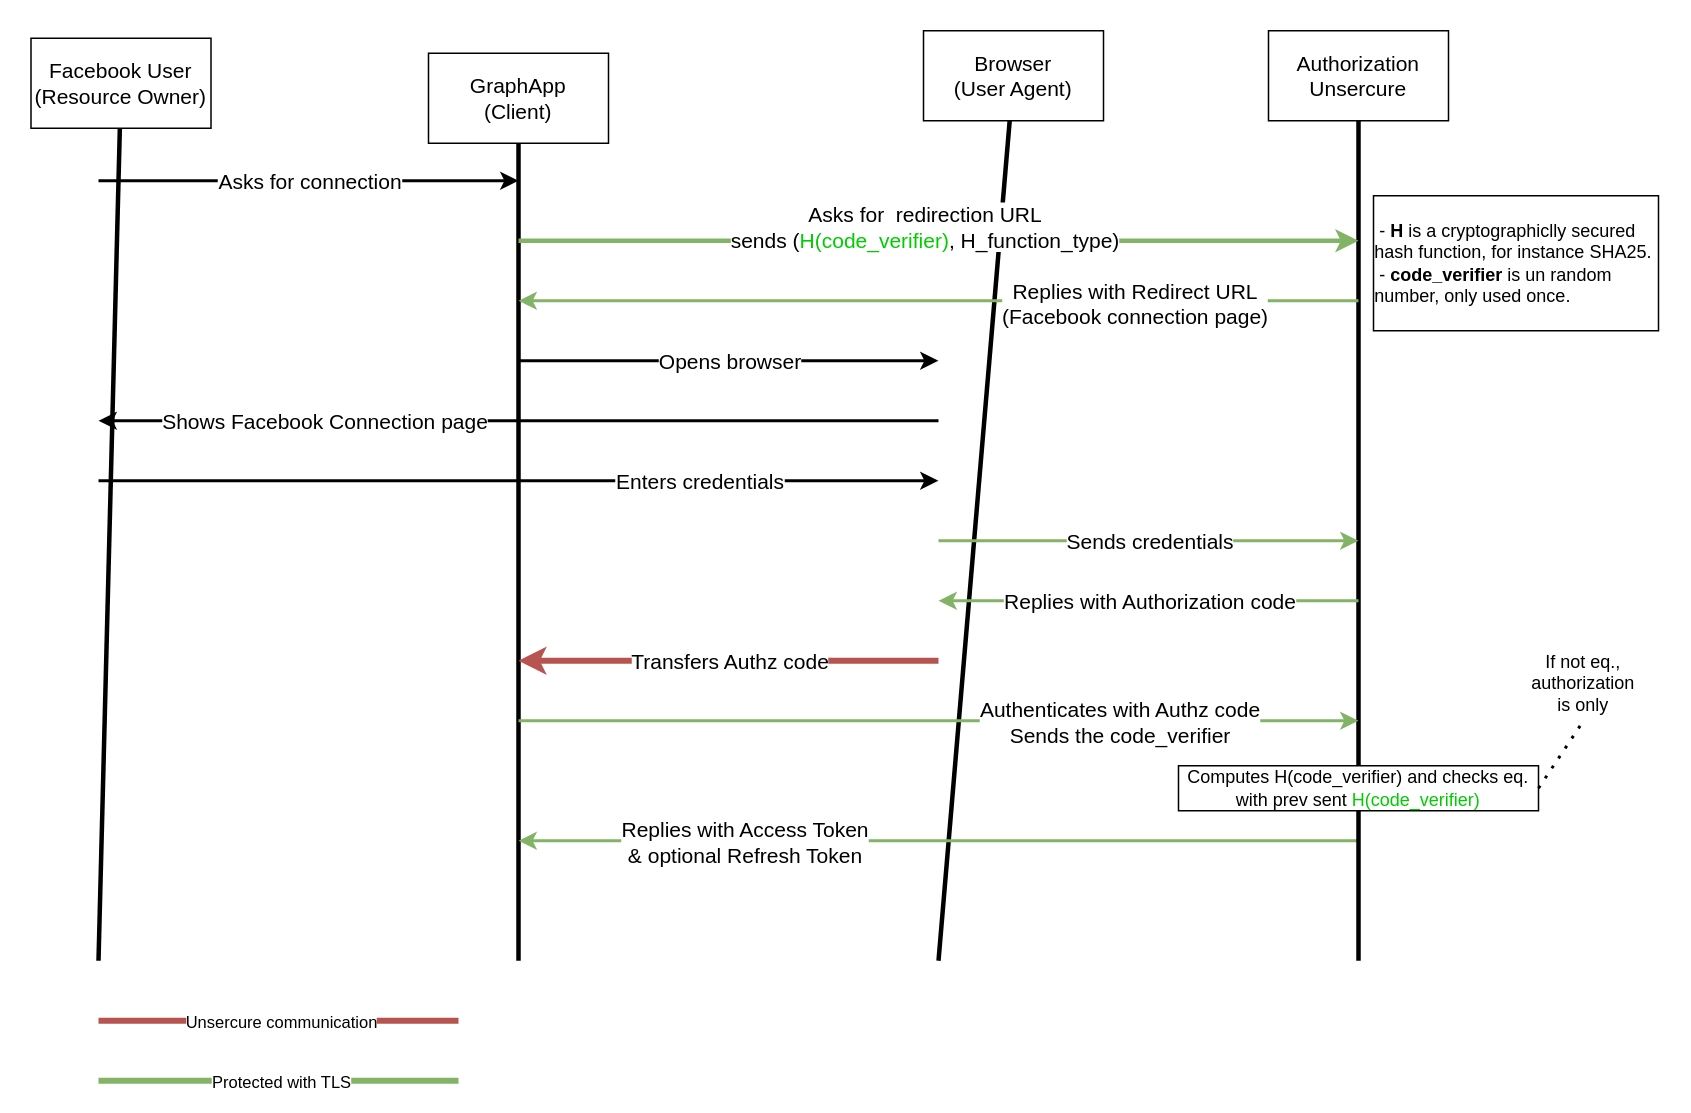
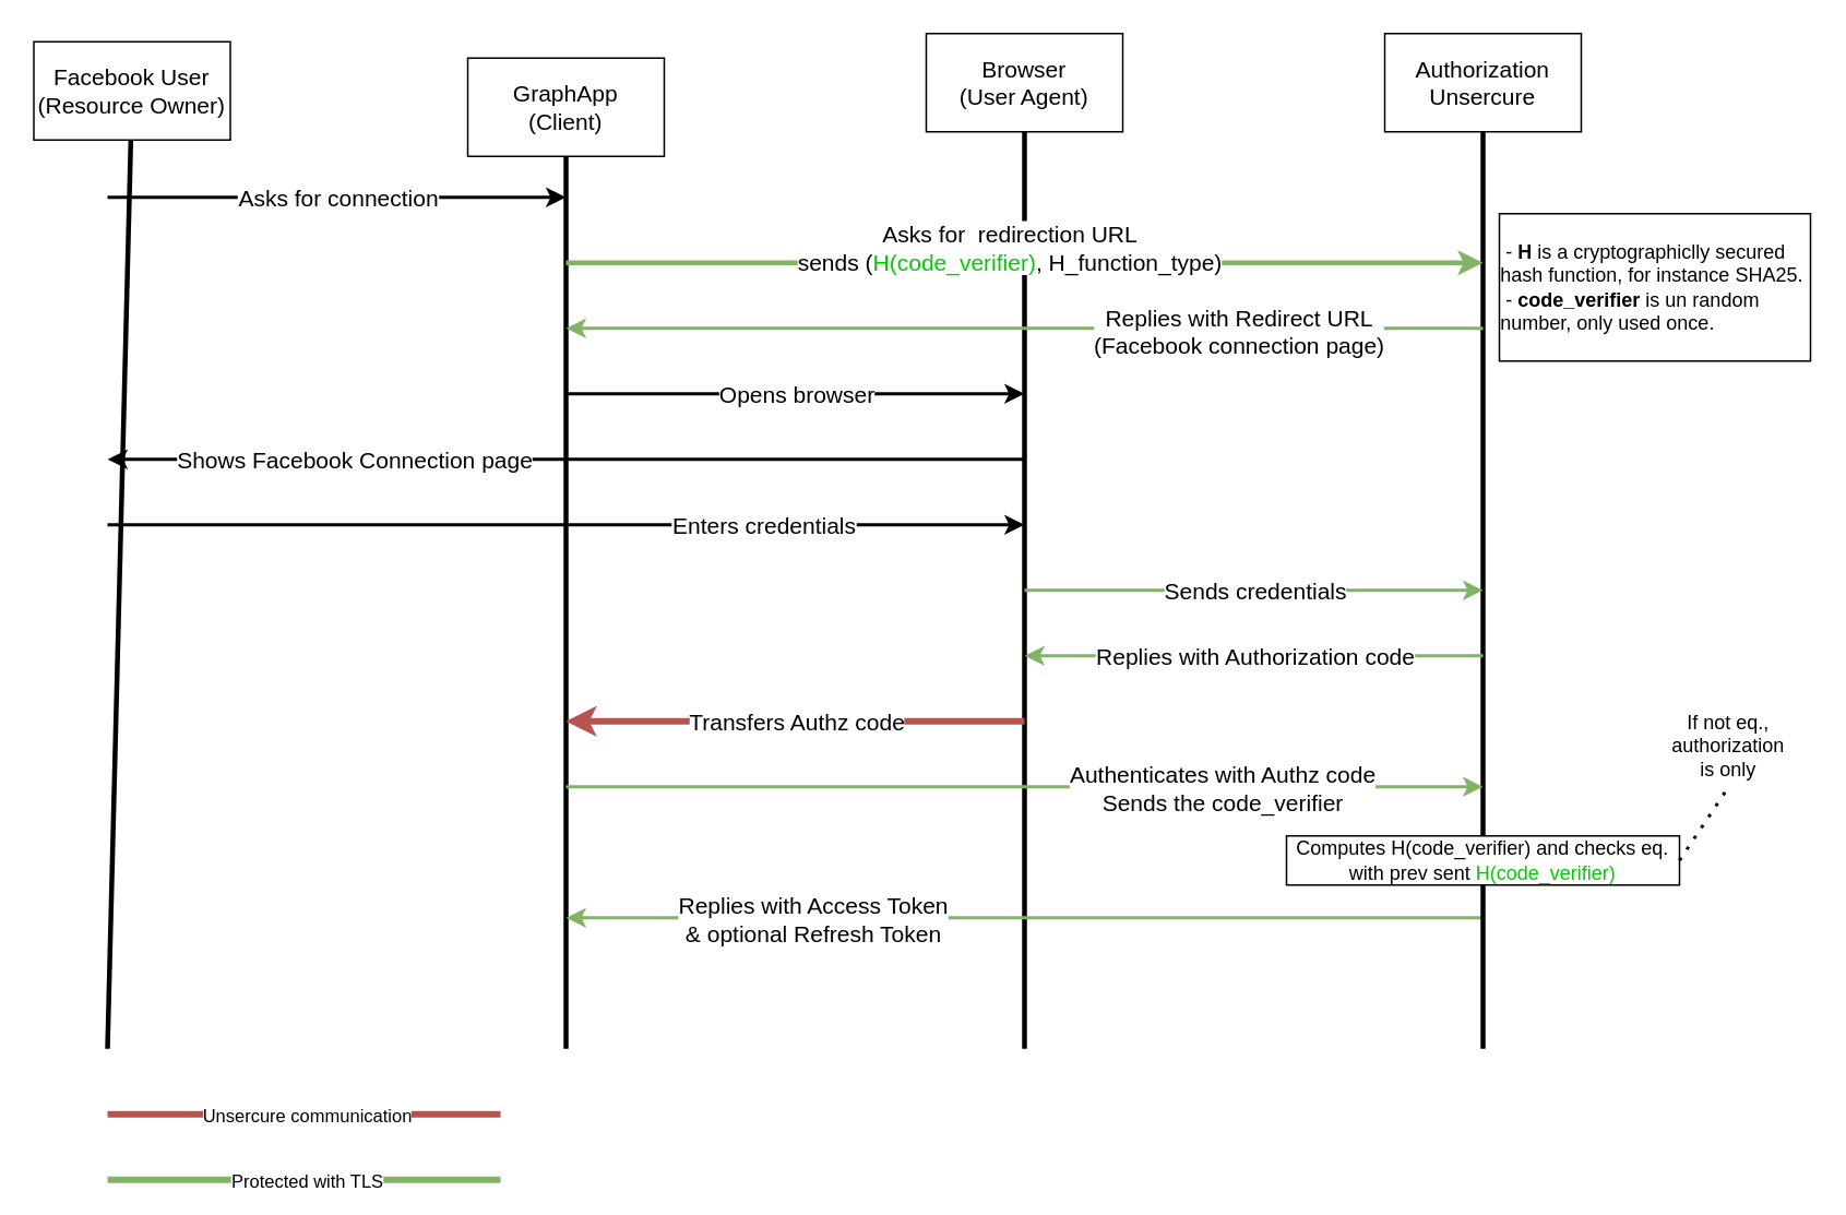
- <mxCell id="7" value="&lt;div style=&quot;font-size: 14px;&quot;&gt;Browser&lt;/div&gt;&lt;div style=&quot;font-size: 14px;&quot;&gt;(User Agent)&lt;br style=&quot;font-size: 14px;&quot;&gt;&lt;/div&gt;" style="rounded=0;whiteSpace=wrap;html=1;fontSize=14;" parent="1" vertex="1"><mxGeometry x="615" y="20" width="120" height="60" as="geometry" /></mxCell>
+ <mxCell id="7" value="&lt;div style=&quot;font-size: 14px;&quot;&gt;Browser&lt;/div&gt;&lt;div style=&quot;font-size: 14px;&quot;&gt;(User Agent)&lt;br style=&quot;font-size: 14px;&quot;&gt;&lt;/div&gt;" style="rounded=0;whiteSpace=wrap;html=1;fontSize=14;" parent="1" vertex="1"><mxGeometry x="565" y="20" width="120" height="60" as="geometry" /></mxCell>
